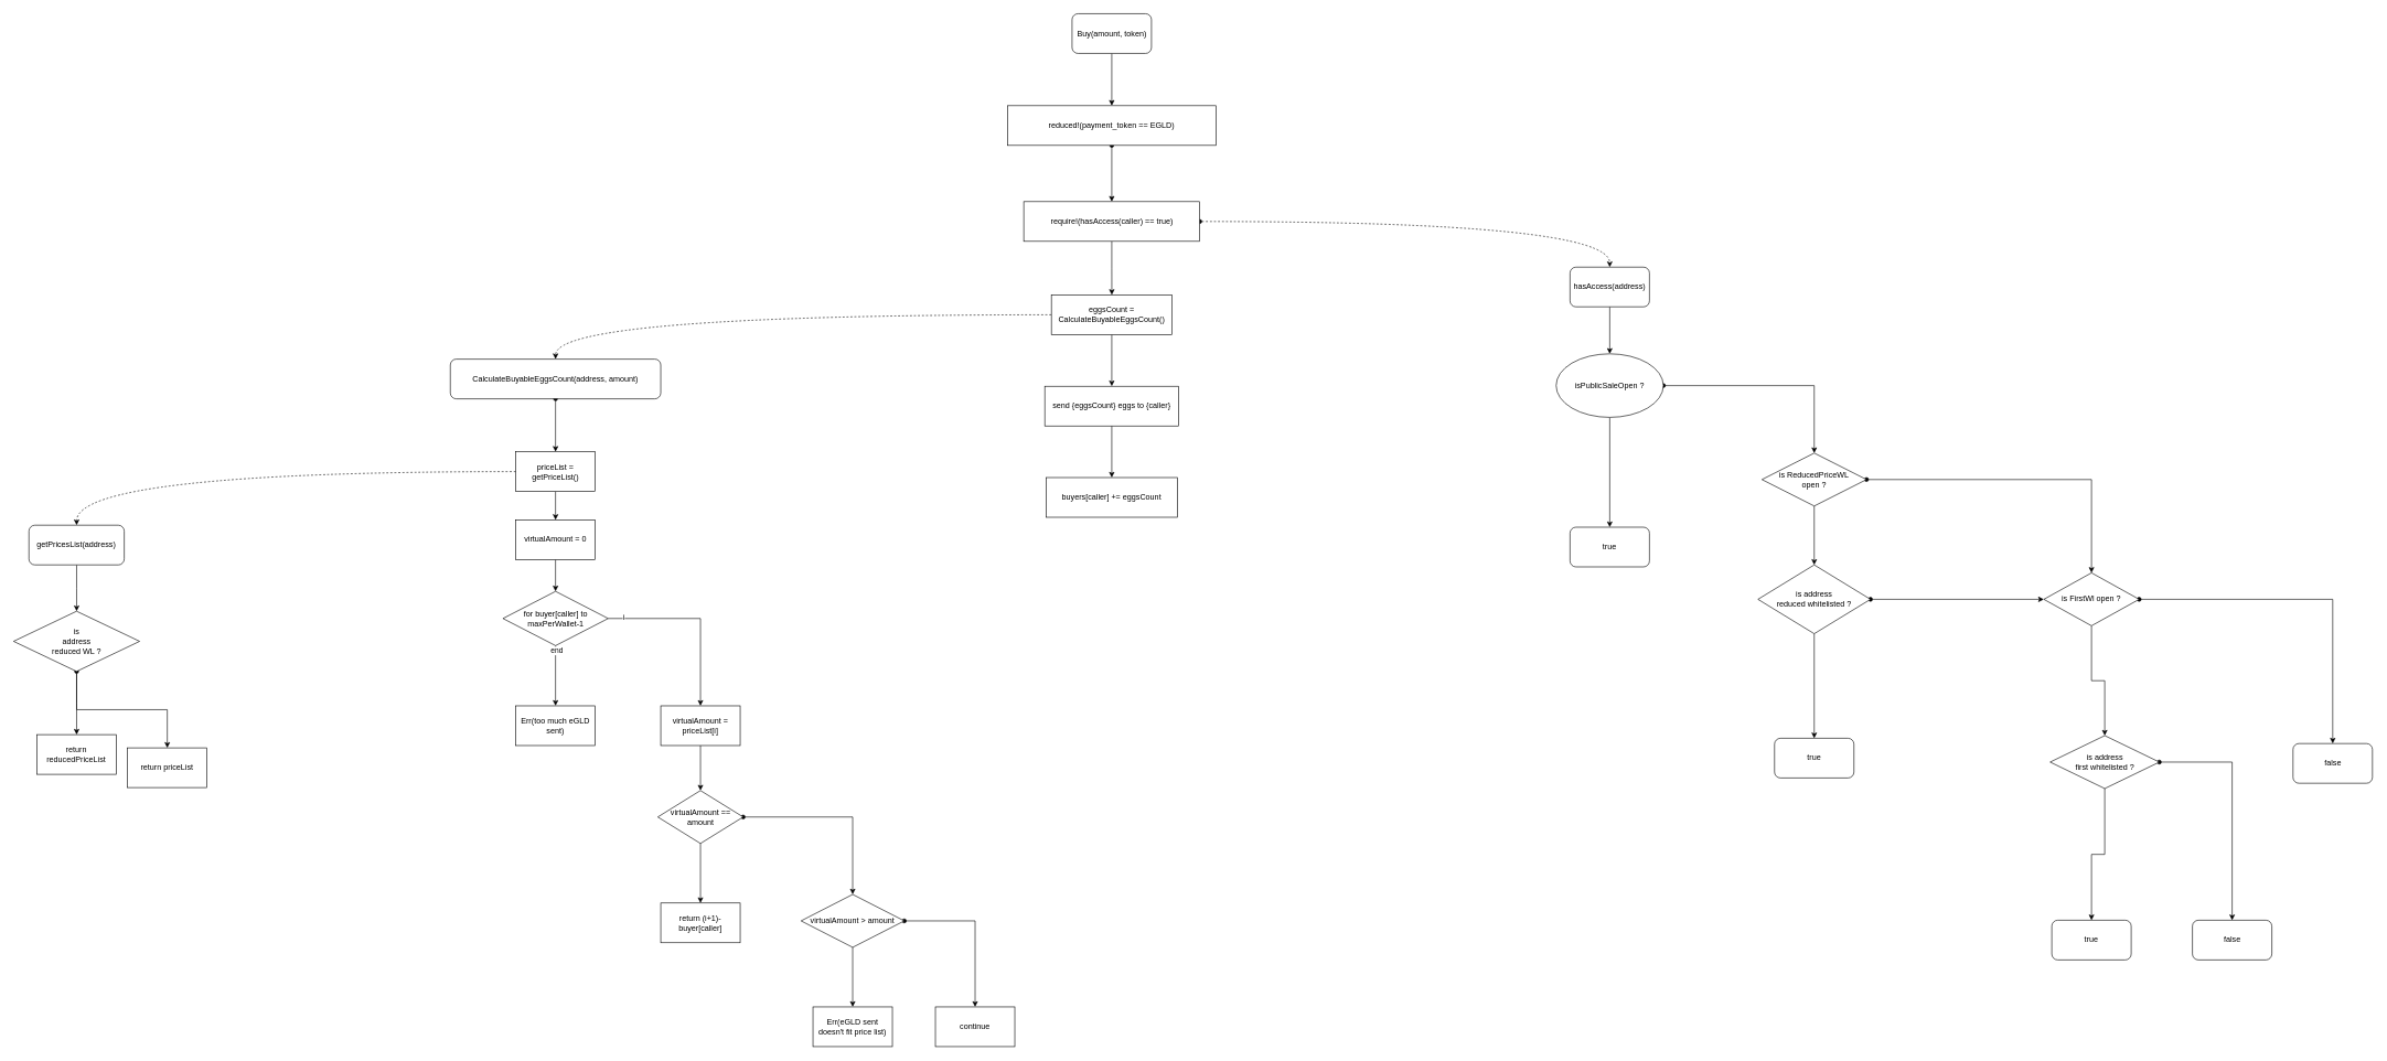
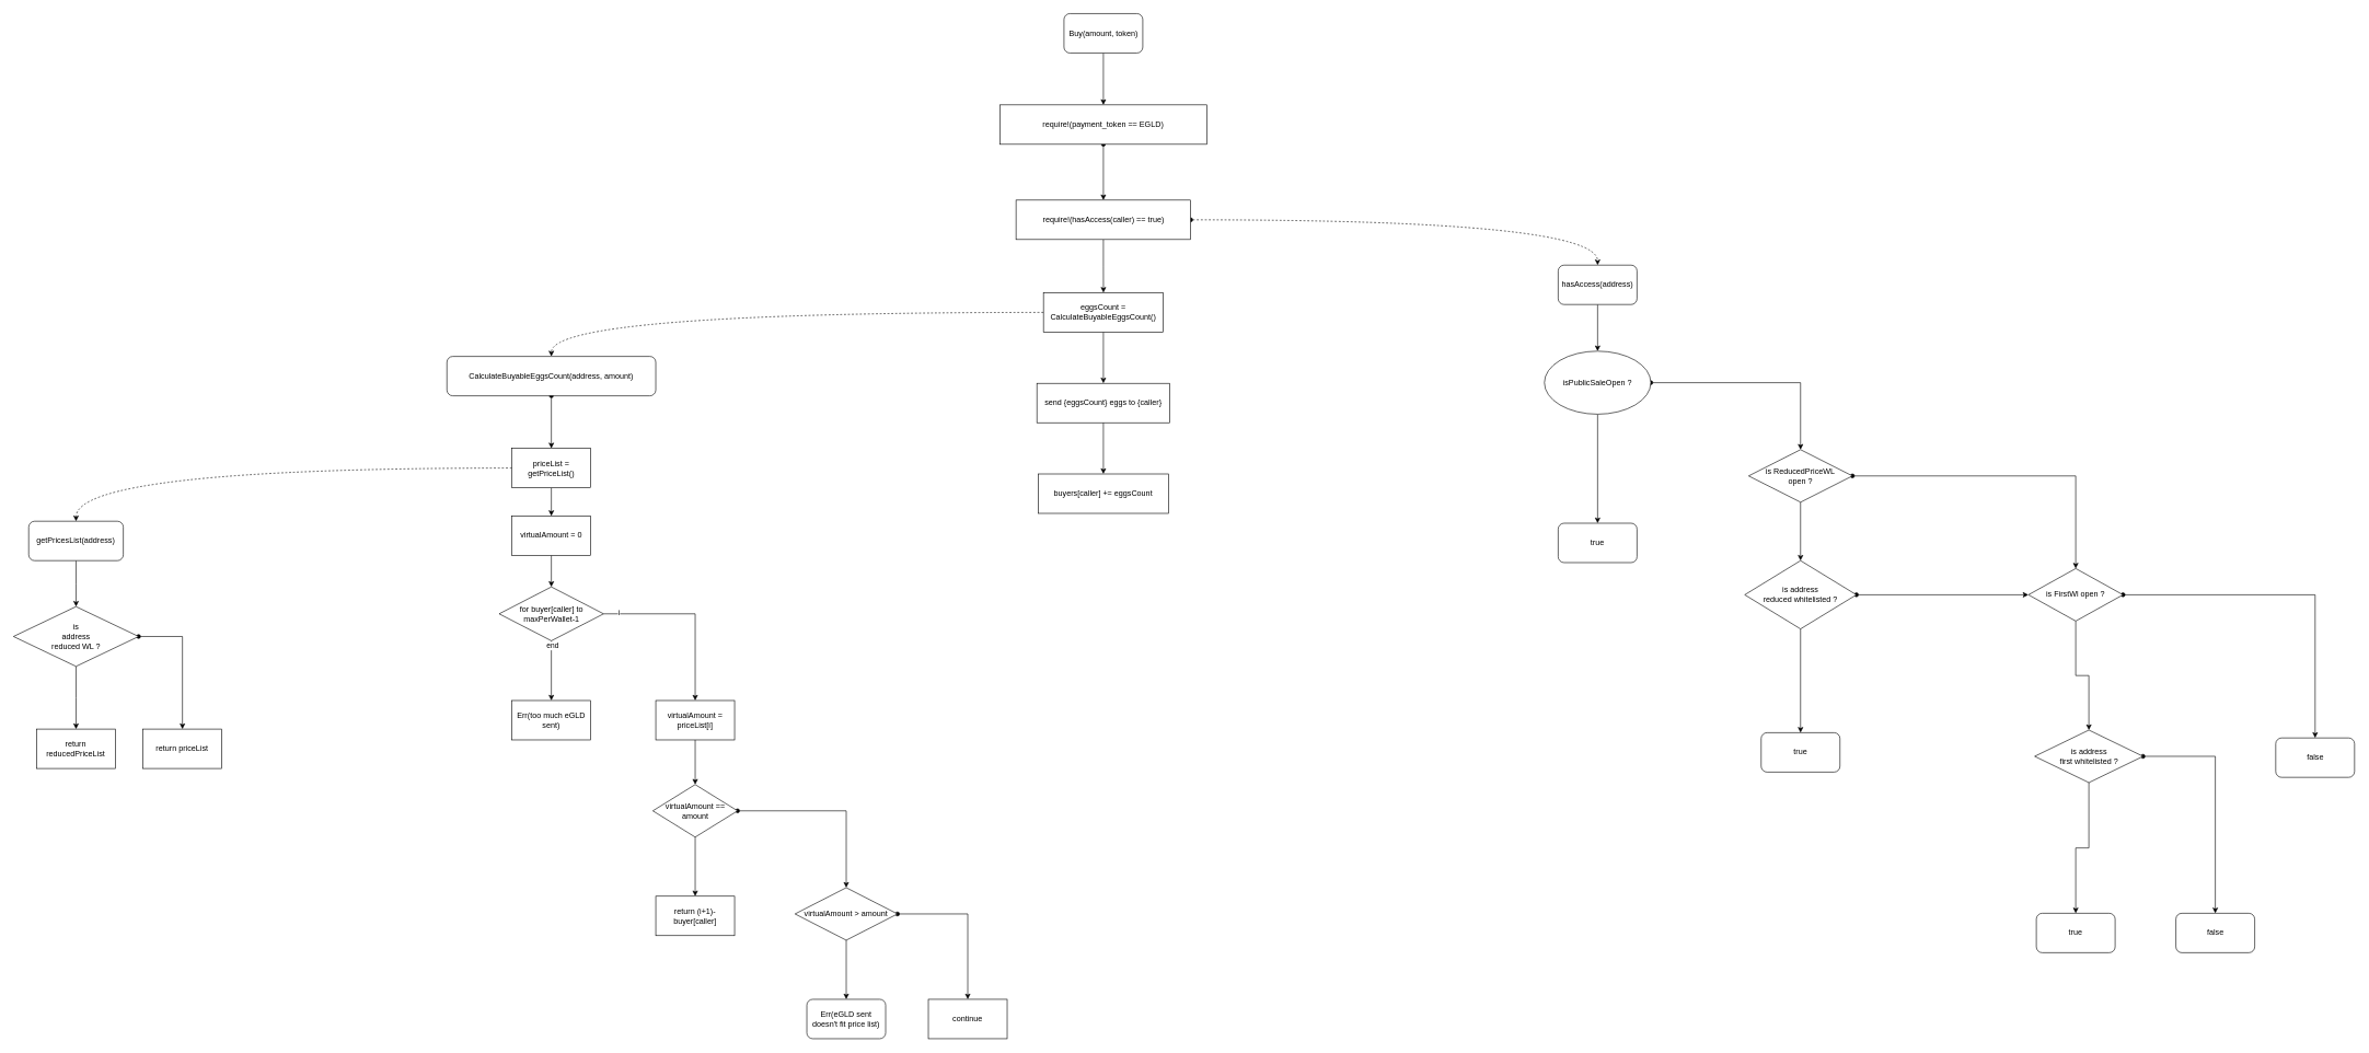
- <mxCell id="5" value="reduced!(payment_token == EGLD)" style="whiteSpace=wrap;html=1;rounded=0;" vertex="1" parent="1"><mxGeometry x="1522" y="159" width="315" height="60" as="geometry" /></mxCell>
+ <mxCell id="5" value="require!(payment_token == EGLD)" style="whiteSpace=wrap;html=1;rounded=0;" vertex="1" parent="1"><mxGeometry x="1522" y="159" width="315" height="60" as="geometry" /></mxCell>
- <mxCell id="45" value="return priceList" style="whiteSpace=wrap;html=1;rounded=0;" vertex="1" parent="1"><mxGeometry x="192.25" y="1129.5" width="120" height="60" as="geometry" /></mxCell>
+ <mxCell id="45" value="return priceList" style="whiteSpace=wrap;html=1;rounded=0;" vertex="1" parent="1"><mxGeometry x="217.25" y="1109.5" width="120" height="60" as="geometry" /></mxCell>
- <mxCell id="66" value="Err(eGLD sent doesn't fit price list)" style="whiteSpace=wrap;html=1;rounded=0;" vertex="1" parent="1"><mxGeometry x="1228" y="1521" width="120" height="60" as="geometry" /></mxCell>
+ <mxCell id="66" value="Err(eGLD sent doesn't fit price list)" style="whiteSpace=wrap;html=1;rounded=1;" vertex="1" parent="1"><mxGeometry x="1228" y="1521" width="120" height="60" as="geometry" /></mxCell>
